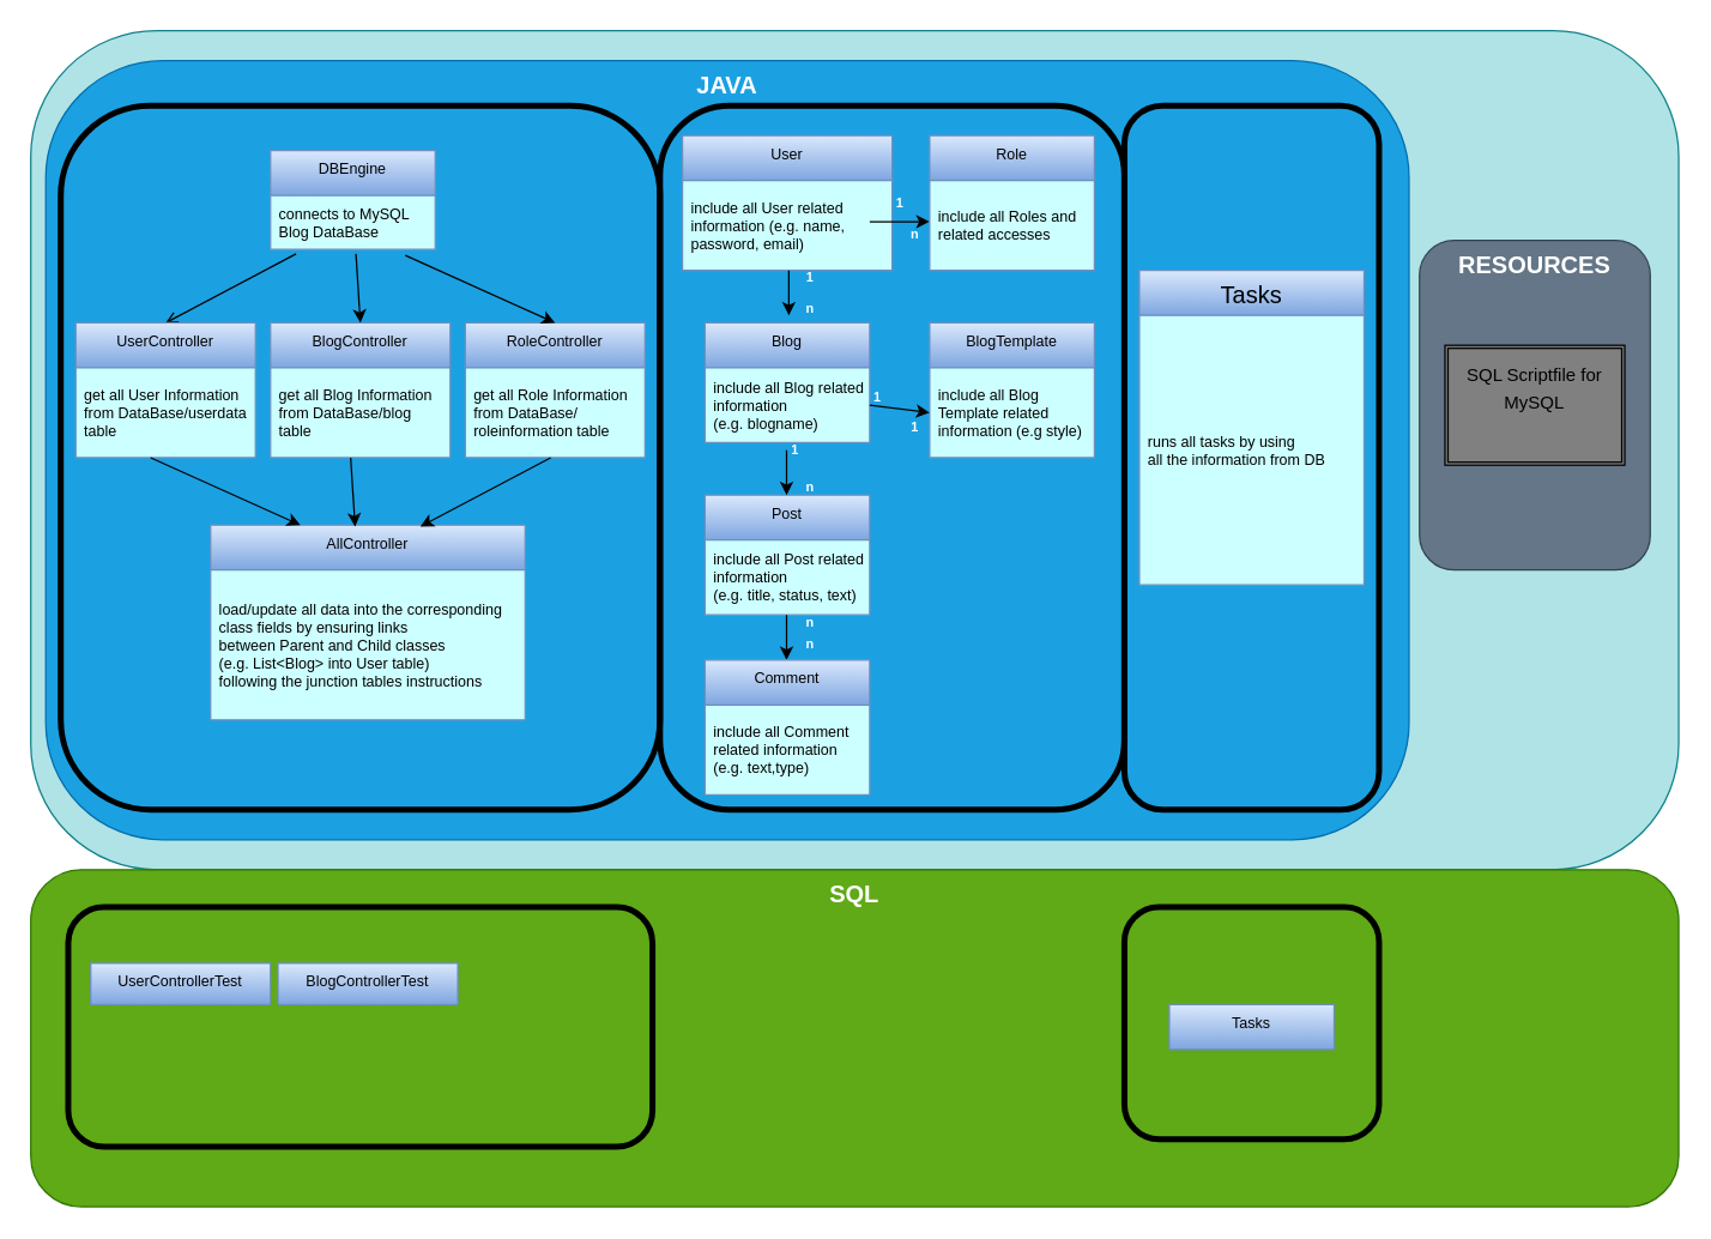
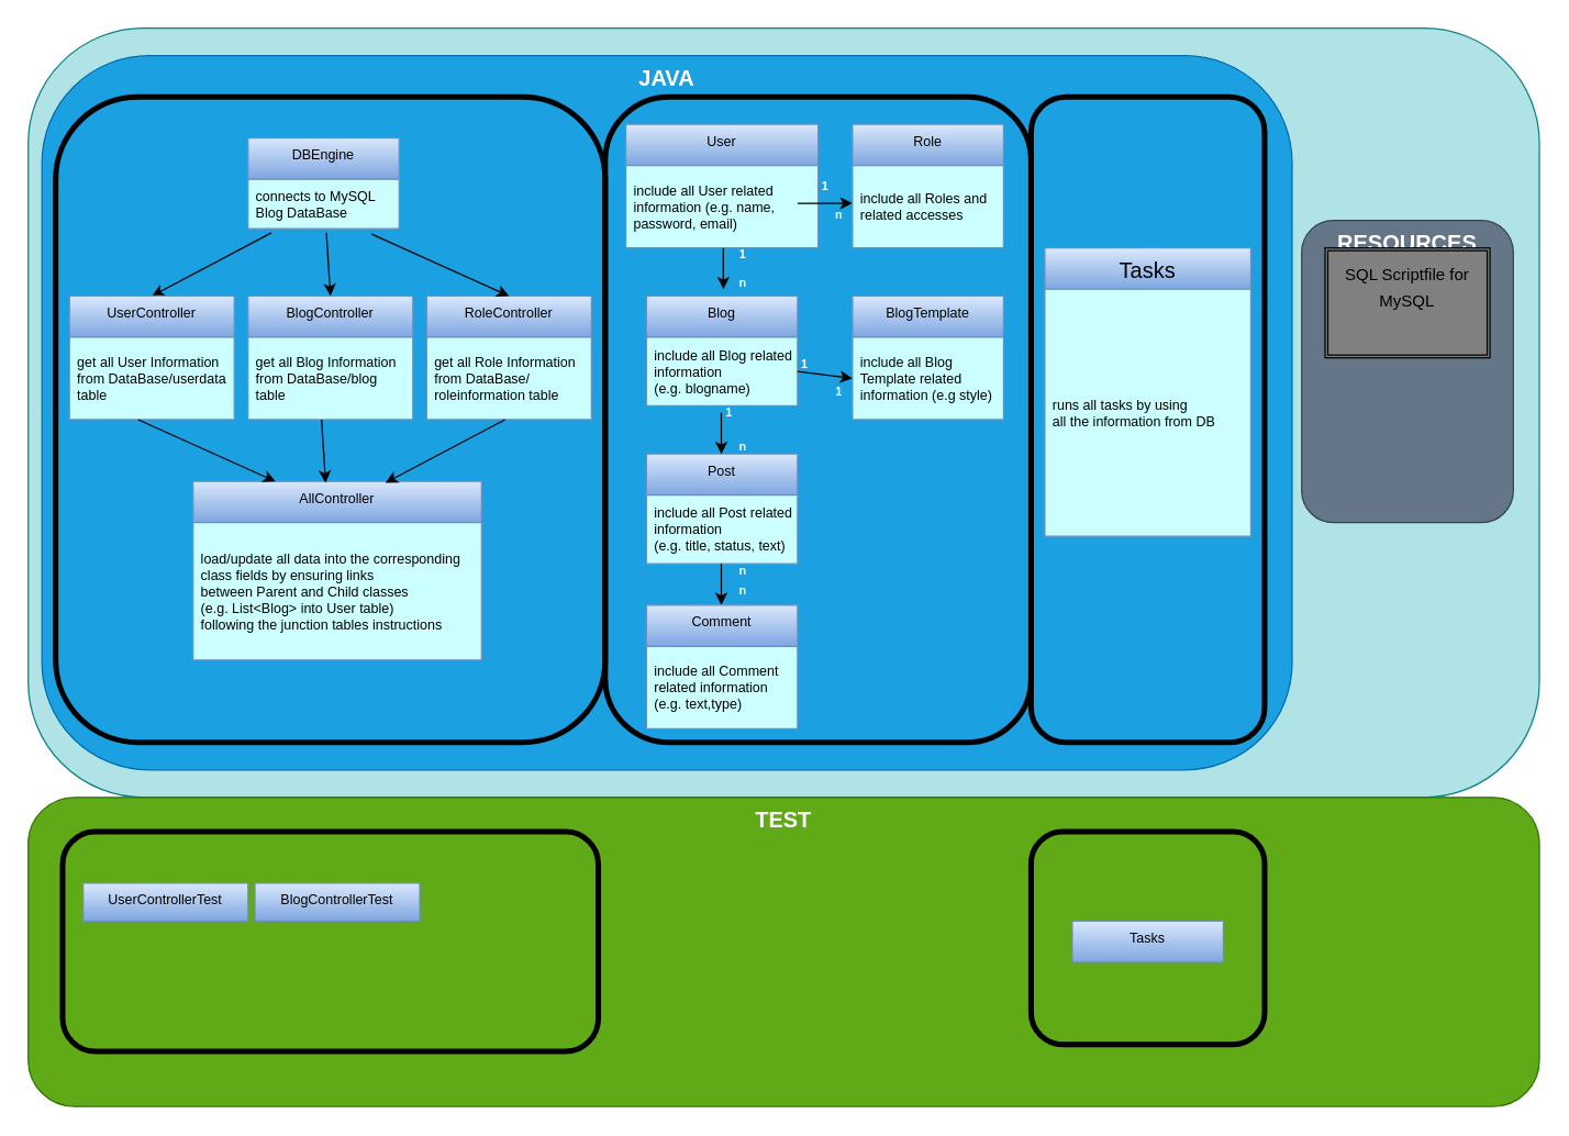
- <mxCell id="9" style="rounded=0;orthogonalLoop=1;jettySize=auto;html=1;fontSize=13;fontColor=#000000;exitX=0.155;exitY=1.083;exitDx=0;exitDy=0;entryX=0.5;entryY=0;entryDx=0;entryDy=0;exitPerimeter=0;endArrow=open;" edge="1" parent="1" source="8" target="10"><mxGeometry relative="1" as="geometry" /></mxCell>
+ <mxCell id="9" style="rounded=0;orthogonalLoop=1;jettySize=auto;html=1;fontSize=13;fontColor=#000000;exitX=0.155;exitY=1.083;exitDx=0;exitDy=0;entryX=0.5;entryY=0;entryDx=0;entryDy=0;exitPerimeter=0;" edge="1" parent="1" source="8" target="10"><mxGeometry relative="1" as="geometry" /></mxCell>
- <mxCell id="6" value="&lt;font style=&quot;font-size: 12px&quot;&gt;SQL Scriptfile for MySQL&lt;/font&gt;" style="shape=ext;double=1;rounded=0;whiteSpace=wrap;html=1;fontSize=16;gradientColor=none;align=center;verticalAlign=top;fillColor=#808080;" vertex="1" parent="1"><mxGeometry x="964" y="230" width="120" height="80" as="geometry" /></mxCell>
+ <mxCell id="6" value="&lt;font style=&quot;font-size: 12px&quot;&gt;SQL Scriptfile for MySQL&lt;/font&gt;" style="shape=ext;double=1;rounded=0;whiteSpace=wrap;html=1;fontSize=16;gradientColor=none;align=center;verticalAlign=top;fillColor=#808080;" vertex="1" parent="1"><mxGeometry x="964" y="180" width="120" height="80" as="geometry" /></mxCell>
- <mxCell id="3" value="&lt;font size=&quot;1&quot;&gt;&lt;b style=&quot;font-size: 16px&quot;&gt;SQL&lt;/b&gt;&lt;/font&gt;" style="rounded=1;whiteSpace=wrap;html=1;fillColor=#60a917;strokeColor=#2D7600;fontColor=#ffffff;align=center;verticalAlign=top;" vertex="1" parent="1"><mxGeometry x="20" y="580" width="1100" height="225" as="geometry" /></mxCell>
+ <mxCell id="3" value="&lt;font size=&quot;1&quot;&gt;&lt;b style=&quot;font-size: 16px&quot;&gt;TEST&lt;/b&gt;&lt;/font&gt;" style="rounded=1;whiteSpace=wrap;html=1;fillColor=#60a917;strokeColor=#2D7600;fontColor=#ffffff;align=center;verticalAlign=top;" vertex="1" parent="1"><mxGeometry x="20" y="580" width="1100" height="225" as="geometry" /></mxCell>
